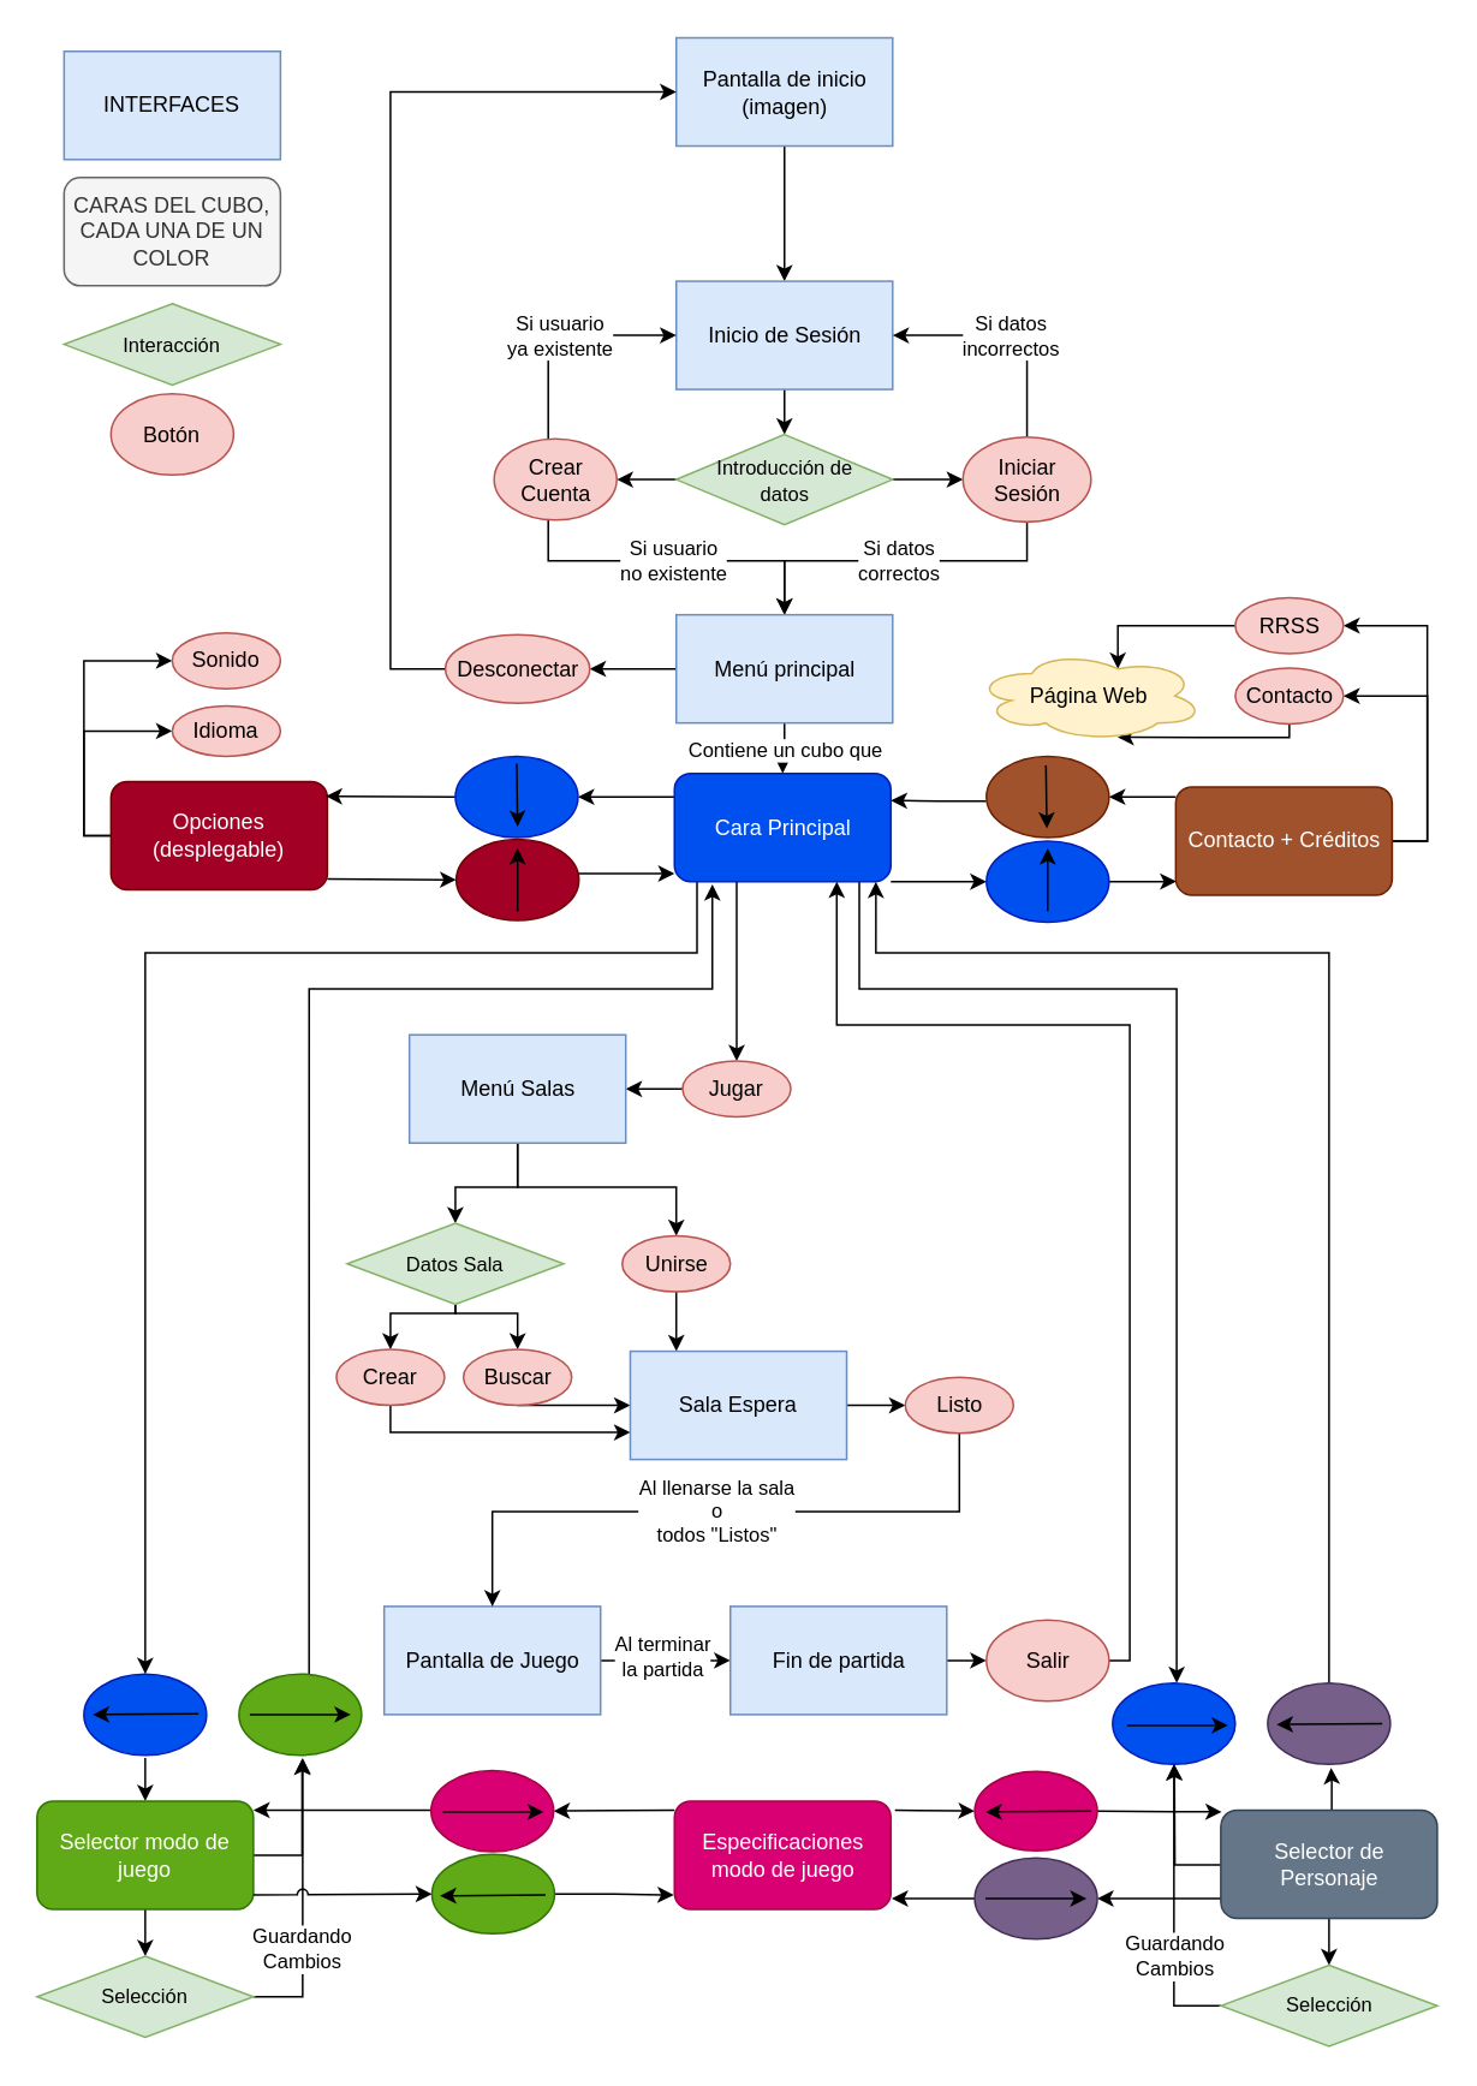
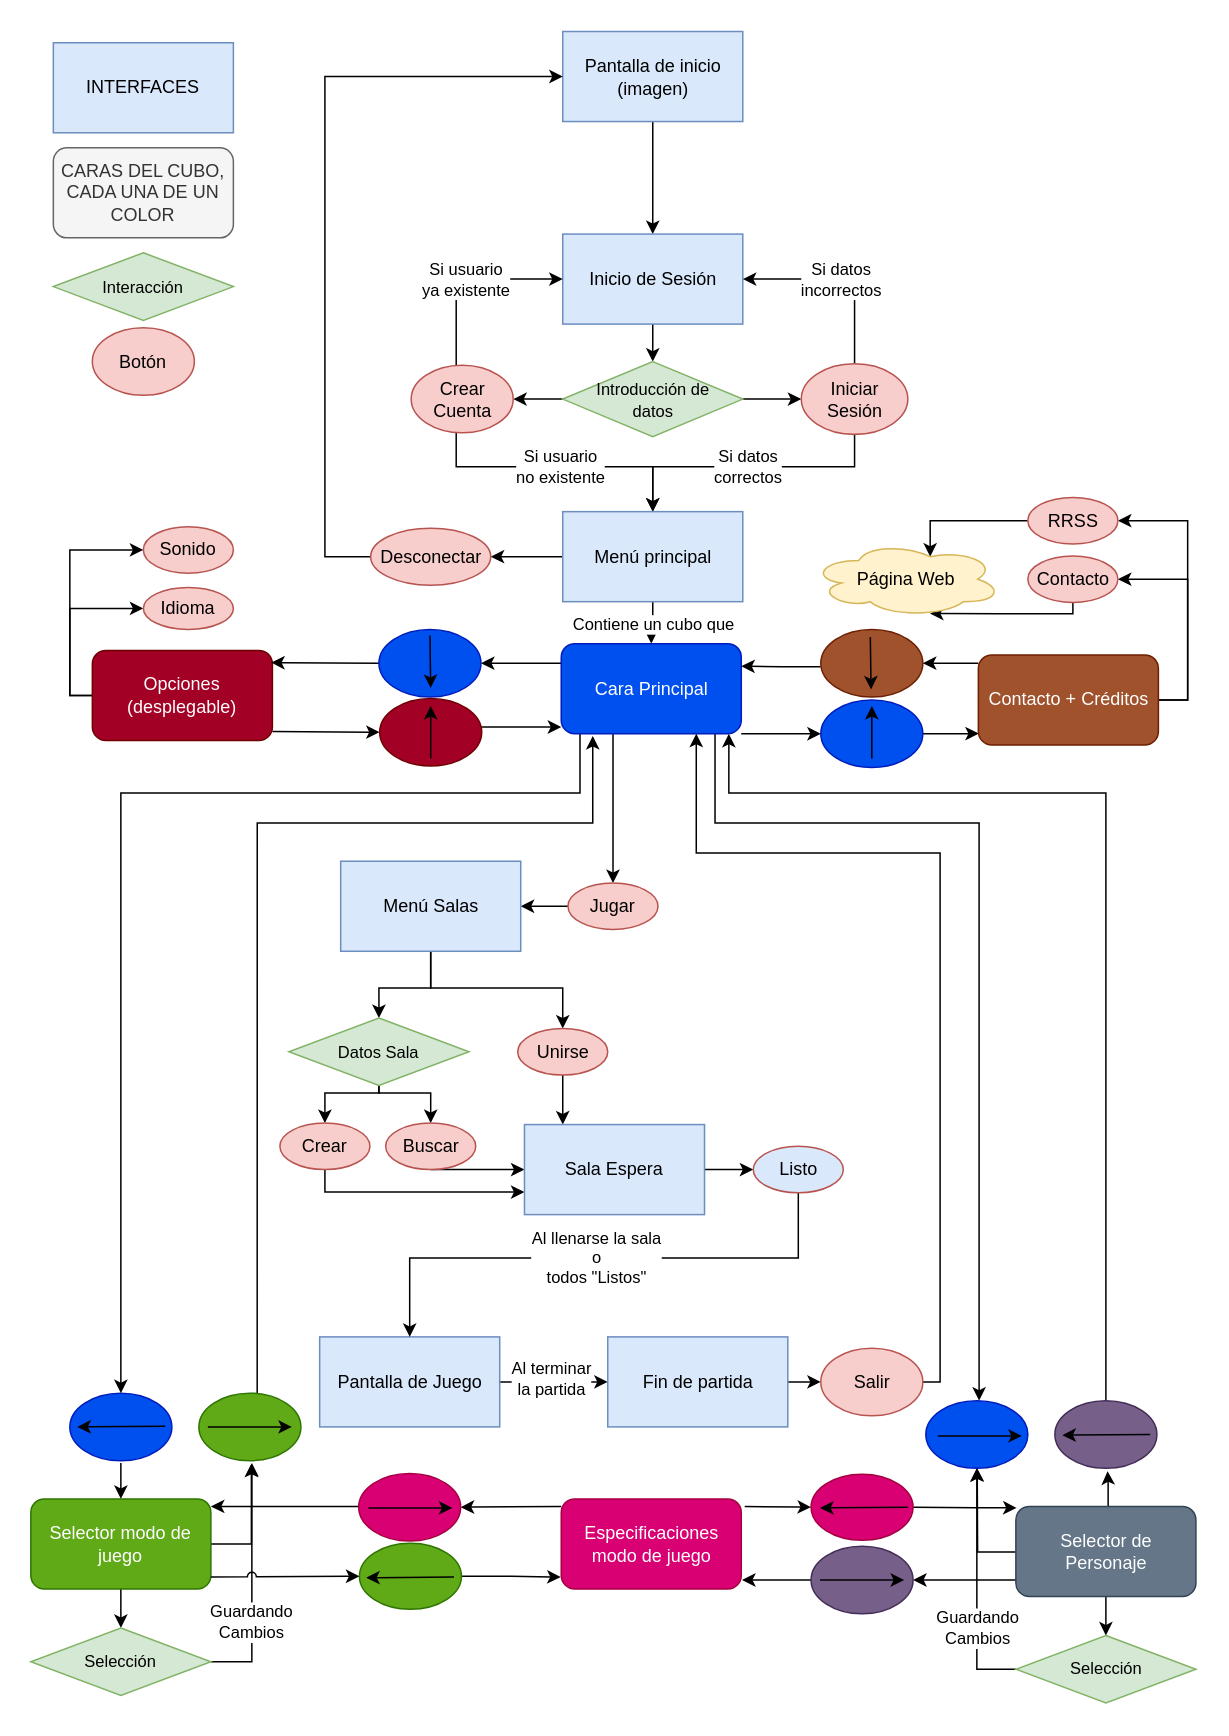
- <mxCell id="117" value="Listo" style="ellipse;whiteSpace=wrap;html=1;fillColor=#f8cecc;strokeColor=#b85450;" vertex="1" parent="1"><mxGeometry x="501.5" y="763.5" width="60" height="31" as="geometry" /></mxCell>
+ <mxCell id="117" value="Listo" style="ellipse;whiteSpace=wrap;html=1;fillColor=#dae8fc;strokeColor=#b85450;" vertex="1" parent="1"><mxGeometry x="501.5" y="763.5" width="60" height="31" as="geometry" /></mxCell>
